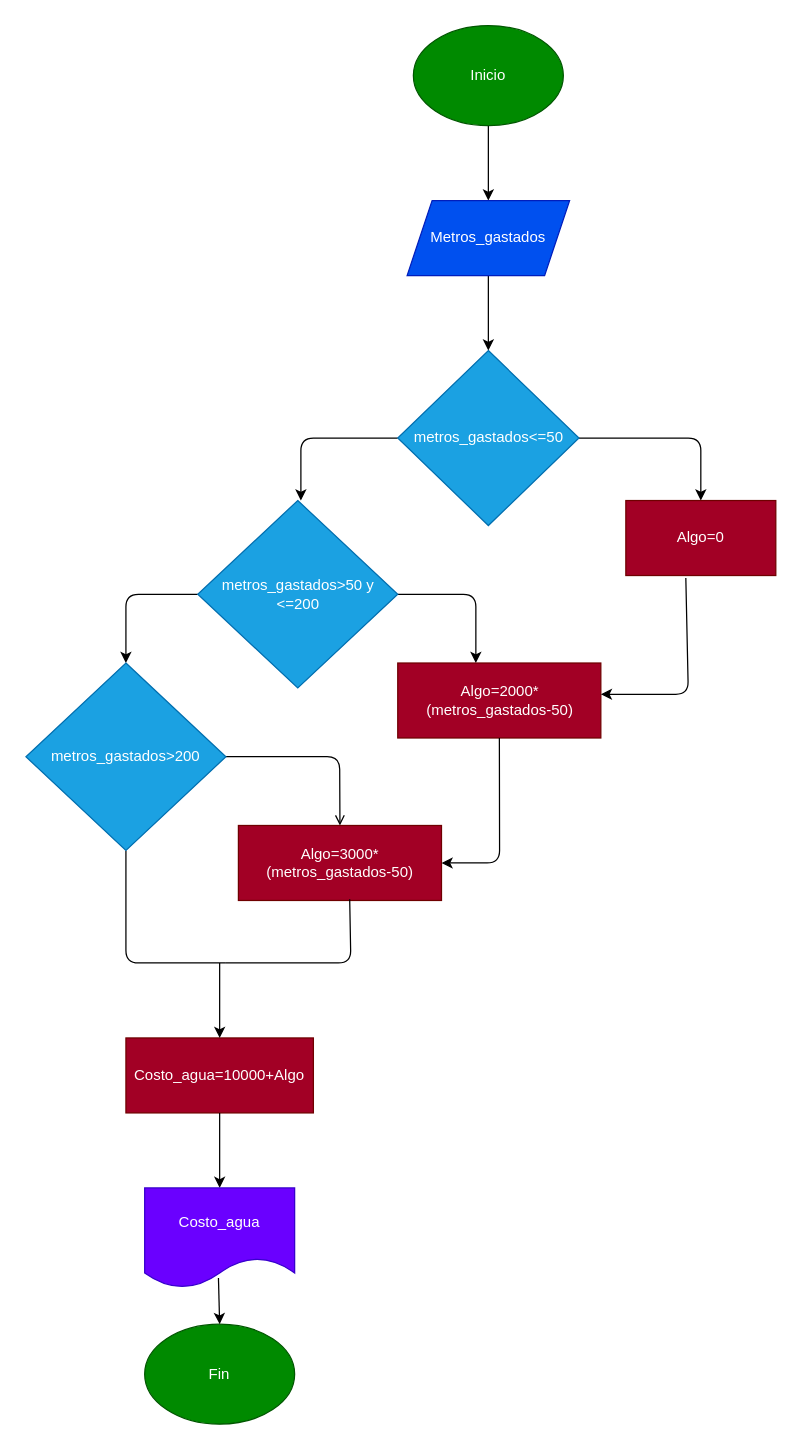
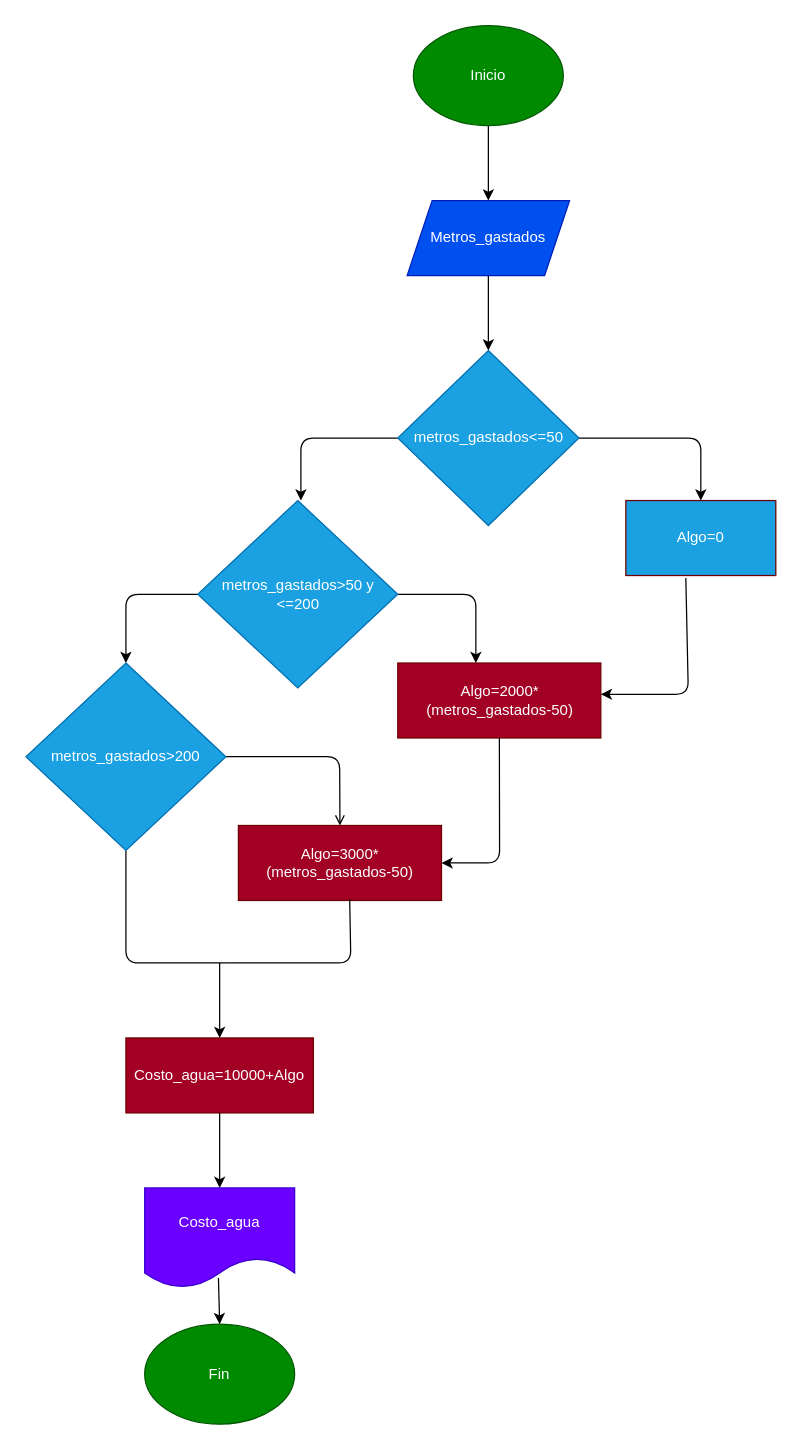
- <mxCell id="9" value="Algo=0" style="rounded=0;whiteSpace=wrap;html=1;fillColor=#a20025;fontColor=#ffffff;strokeColor=#6F0000;" parent="1" vertex="1"><mxGeometry x="500" y="400" width="120" height="60" as="geometry" /></mxCell>
+ <mxCell id="9" value="Algo=0" style="rounded=0;whiteSpace=wrap;html=1;fillColor=#1ba1e2;fontColor=#ffffff;strokeColor=#6F0000;" parent="1" vertex="1"><mxGeometry x="500" y="400" width="120" height="60" as="geometry" /></mxCell>
